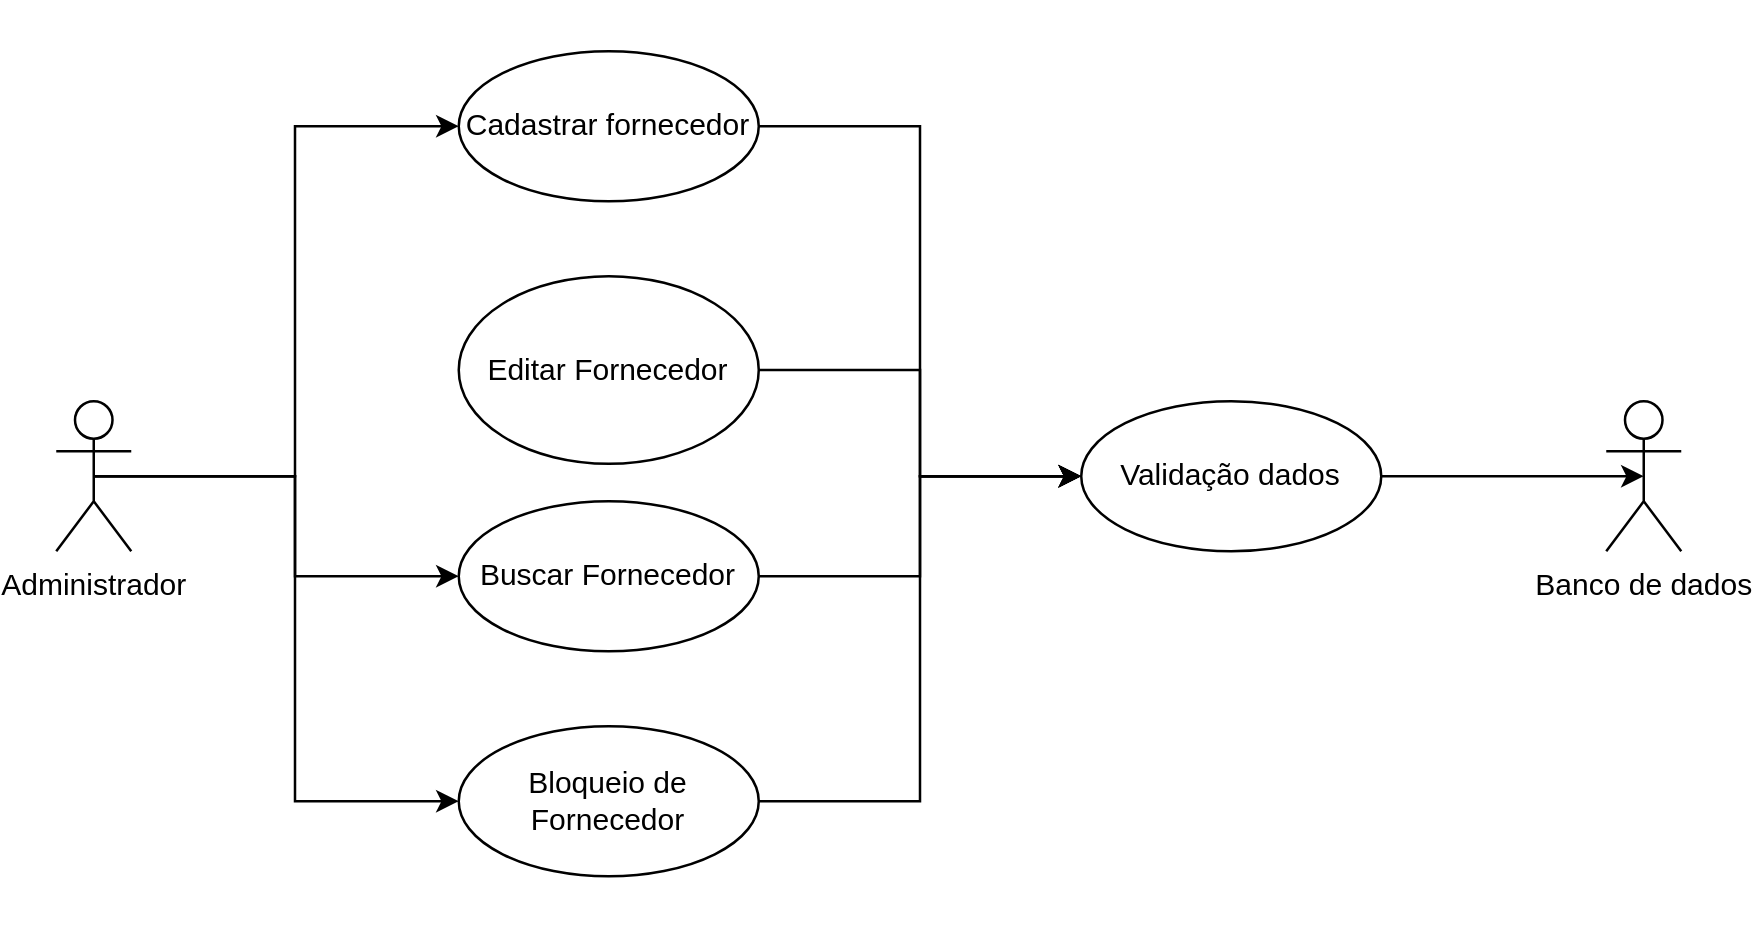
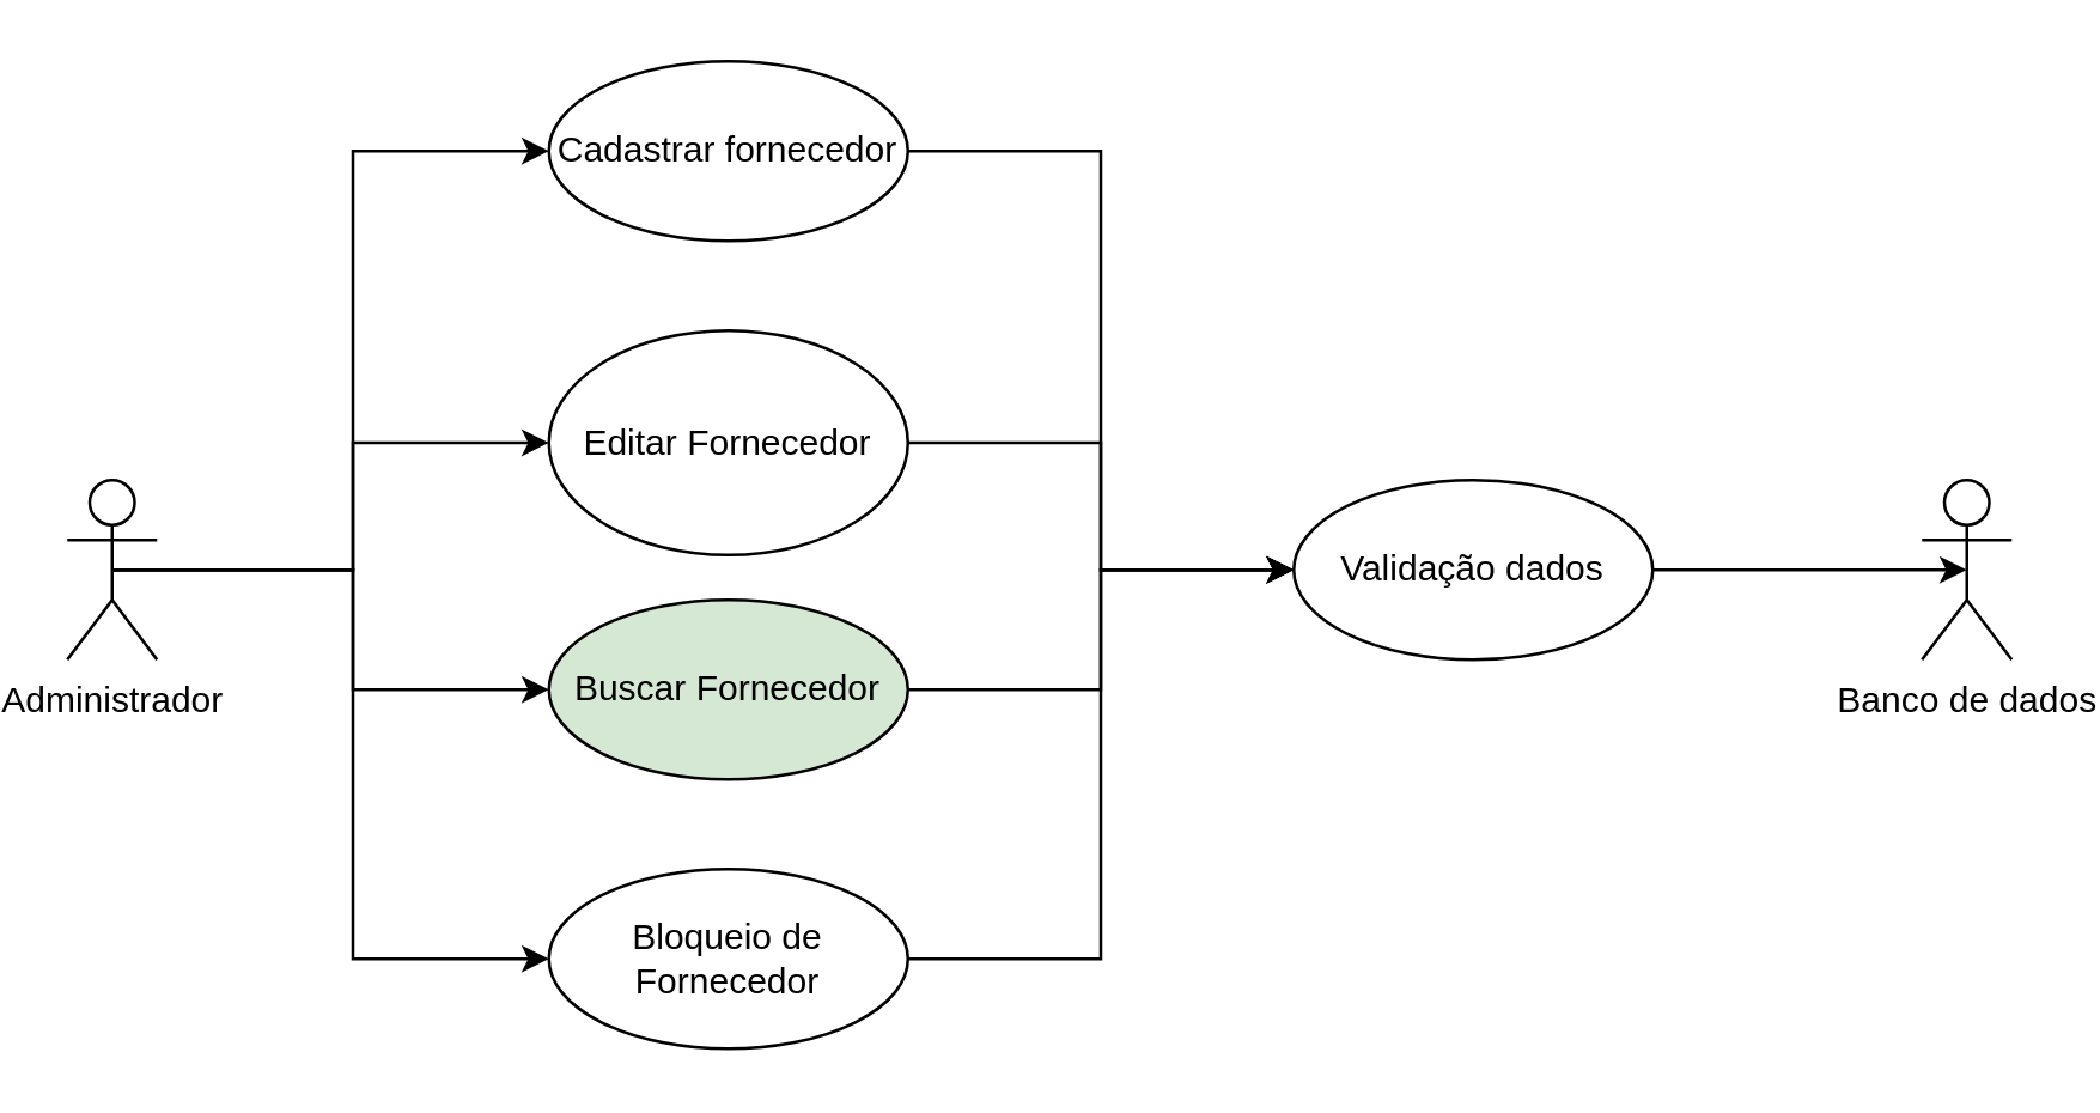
+ <mxCell id="3" style="edgeStyle=orthogonalEdgeStyle;rounded=0;orthogonalLoop=1;jettySize=auto;html=1;exitX=0.5;exitY=0.5;exitDx=0;exitDy=0;exitPerimeter=0;" edge="1" parent="1" source="6" target="10"><mxGeometry relative="1" as="geometry" /></mxCell>
- <mxCell id="12" value="Buscar Fornecedor" style="ellipse;whiteSpace=wrap;html=1;" vertex="1" parent="1"><mxGeometry x="181" y="200" width="120" height="60" as="geometry" /></mxCell>
+ <mxCell id="12" value="Buscar Fornecedor" style="ellipse;whiteSpace=wrap;html=1;fillColor=#d5e8d4;" vertex="1" parent="1"><mxGeometry x="181" y="200" width="120" height="60" as="geometry" /></mxCell>
